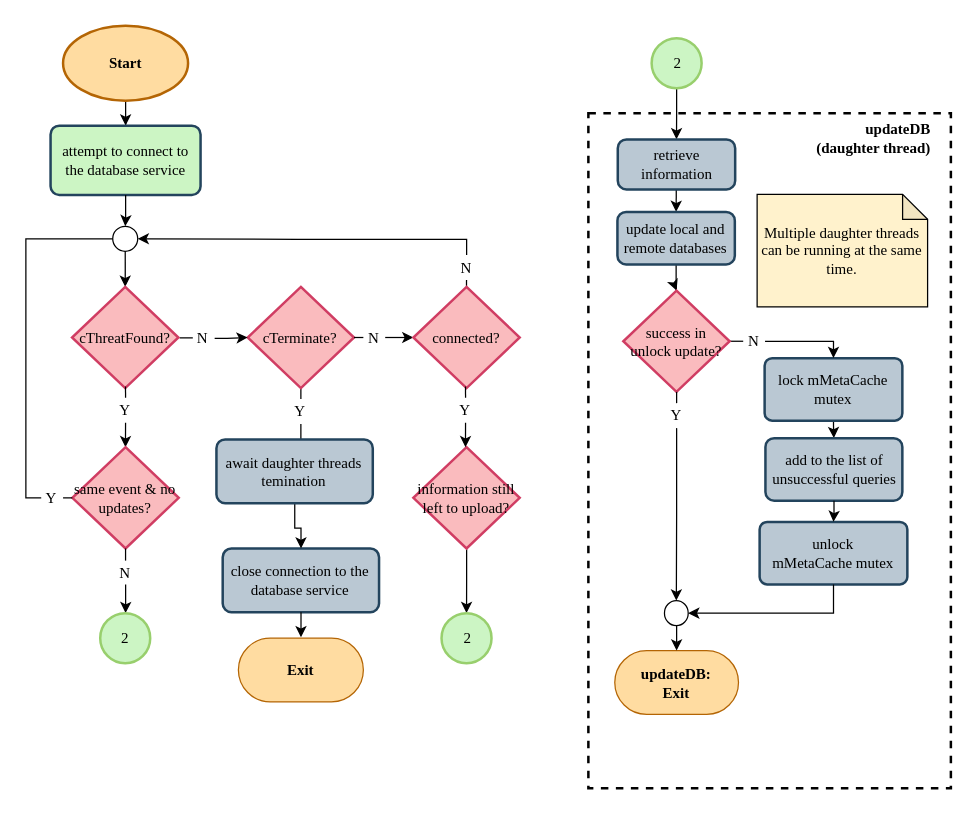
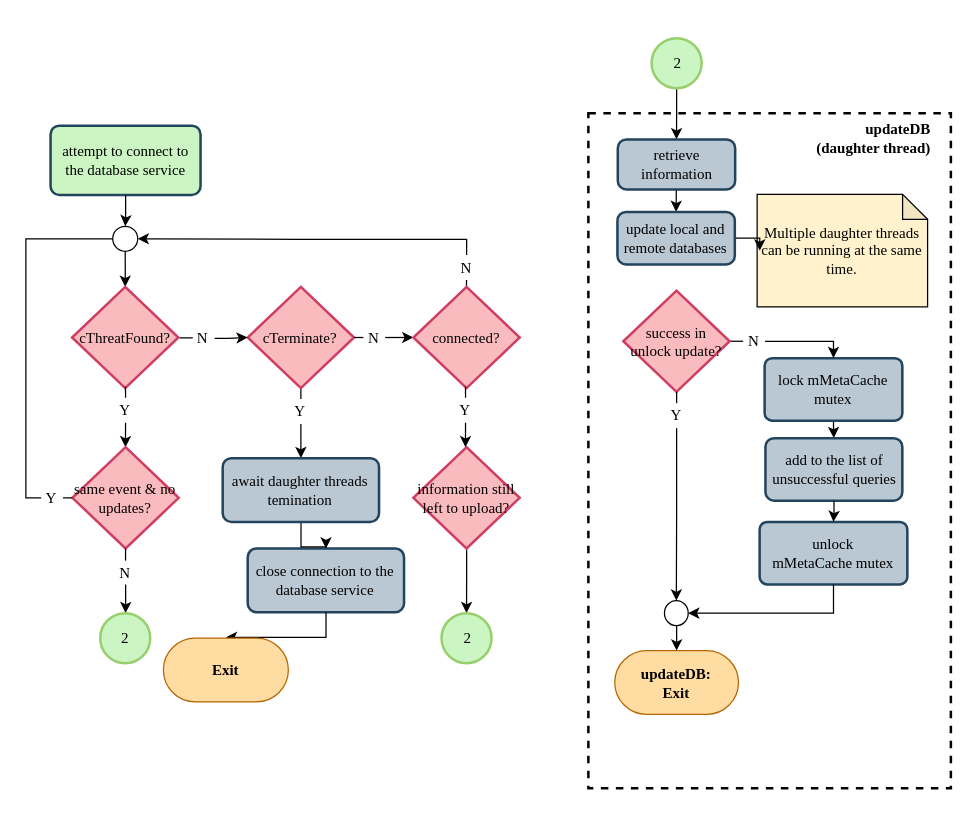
- <mxCell id="4" value="Start" style="strokeWidth=2;html=1;shape=mxgraph.flowchart.start_1;whiteSpace=wrap;fontStyle=1;strokeColor=#b46504;fillColor=#FFDCA1;fontFamily=Consolas;" parent="1" vertex="1"><mxGeometry x="49.75" y="20" width="100" height="60" as="geometry" /></mxCell>
- <mxCell id="3" style="edgeStyle=orthogonalEdgeStyle;rounded=0;orthogonalLoop=1;jettySize=auto;html=1;" parent="1" source="4" target="6" edge="1"><mxGeometry relative="1" as="geometry" /></mxCell>
- <mxCell id="36" style="edgeStyle=orthogonalEdgeStyle;rounded=0;orthogonalLoop=1;jettySize=auto;html=1;endArrow=classic;endFill=1;" edge="1" parent="1" source="37" target="43"><mxGeometry relative="1" as="geometry" /></mxCell>
+ <mxCell id="36" style="edgeStyle=orthogonalEdgeStyle;rounded=0;orthogonalLoop=1;jettySize=auto;html=1;endArrow=classic;endFill=1;" edge="1" parent="1" source="37" target="9"><mxGeometry relative="1" as="geometry" /></mxCell>
- <mxCell id="69" value="await daughter threads temination" style="rounded=1;whiteSpace=wrap;html=1;absoluteArcSize=1;arcSize=14;strokeWidth=2;fillColor=#bac8d3;strokeColor=#23445d;fontFamily=Consolas;" vertex="1" parent="1"><mxGeometry x="172.45" y="351" width="125.08" height="51" as="geometry" /></mxCell>
+ <mxCell id="69" value="await daughter threads temination" style="rounded=1;whiteSpace=wrap;html=1;absoluteArcSize=1;arcSize=14;strokeWidth=2;fillColor=#bac8d3;strokeColor=#23445d;fontFamily=Consolas;" vertex="1" parent="1"><mxGeometry x="177.45" y="366" width="125.08" height="51" as="geometry" /></mxCell>
- <mxCell id="38" value="close connection to the database service" style="rounded=1;whiteSpace=wrap;html=1;absoluteArcSize=1;arcSize=14;strokeWidth=2;fillColor=#bac8d3;strokeColor=#23445d;fontFamily=Consolas;" vertex="1" parent="1"><mxGeometry x="177.46" y="438.25" width="125.08" height="51" as="geometry" /></mxCell>
+ <mxCell id="38" value="close connection to the database service" style="rounded=1;whiteSpace=wrap;html=1;absoluteArcSize=1;arcSize=14;strokeWidth=2;fillColor=#bac8d3;strokeColor=#23445d;fontFamily=Consolas;" vertex="1" parent="1"><mxGeometry x="197.46" y="438.25" width="125.08" height="51" as="geometry" /></mxCell>
- <mxCell id="40" value="Exit" style="rounded=1;whiteSpace=wrap;html=1;arcSize=50;fillColor=#FFDCA1;strokeColor=#B46504;fontFamily=Consolas;fontStyle=1" vertex="1" parent="1"><mxGeometry x="190.01" y="510" width="99.98" height="51" as="geometry" /></mxCell>
+ <mxCell id="40" value="Exit" style="rounded=1;whiteSpace=wrap;html=1;arcSize=50;fillColor=#FFDCA1;strokeColor=#B46504;fontFamily=Consolas;fontStyle=1" vertex="1" parent="1"><mxGeometry x="130.01" y="510" width="99.98" height="51" as="geometry" /></mxCell>
